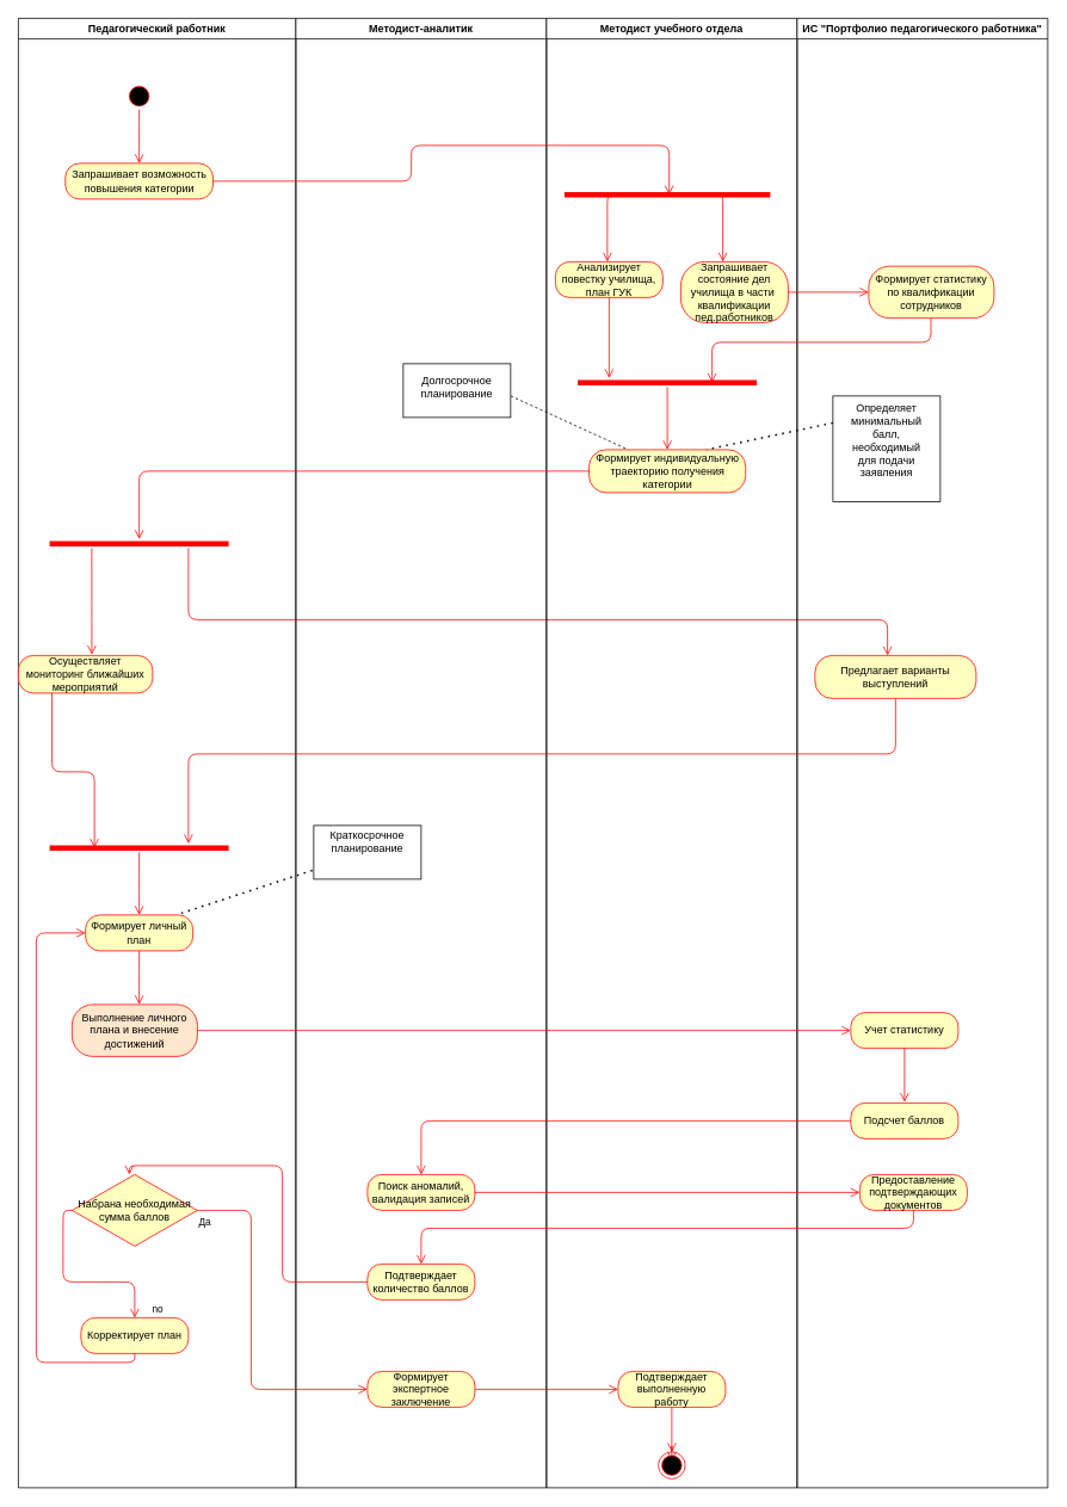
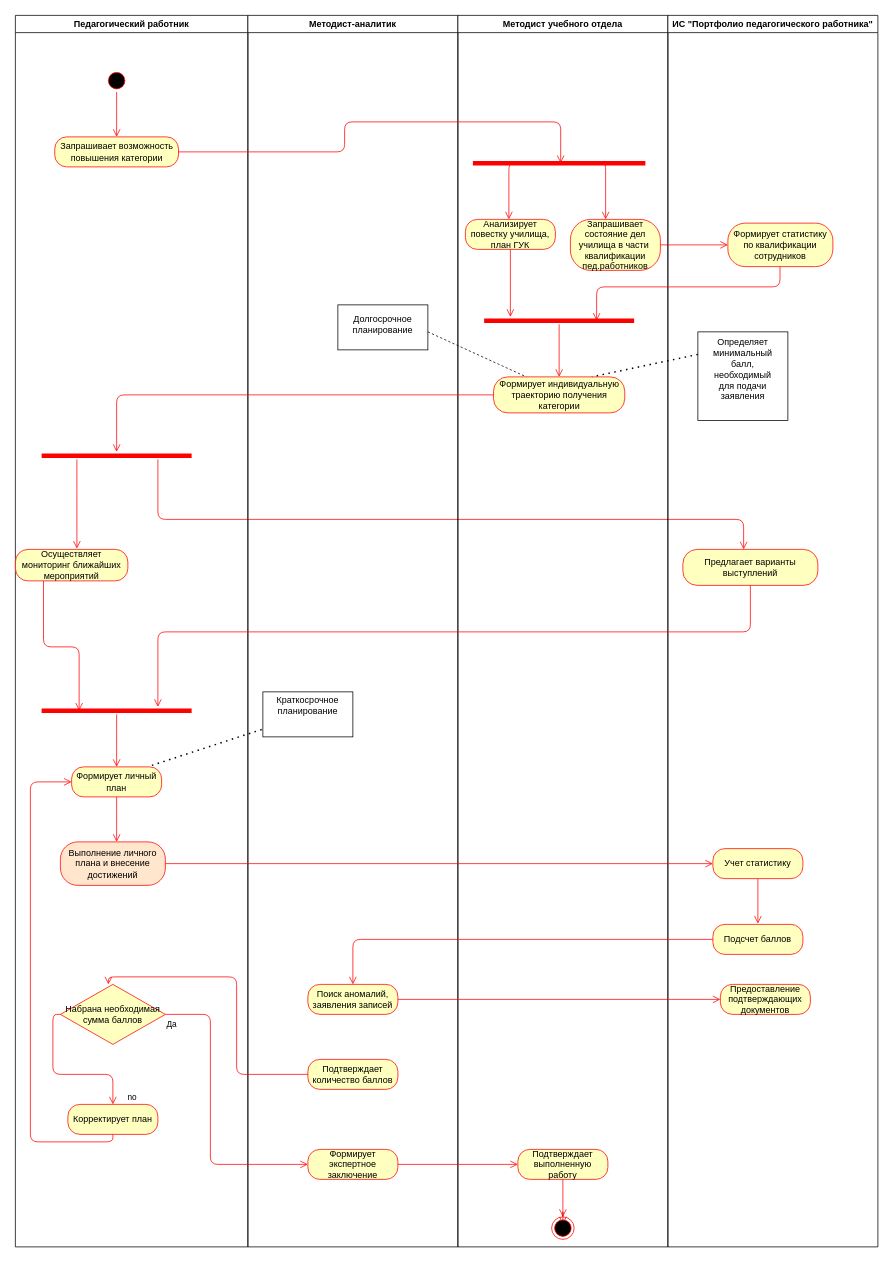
- <mxCell id="25" value="Поиск аномалий, валидация записей" style="rounded=1;whiteSpace=wrap;html=1;arcSize=40;fontColor=#000000;fillColor=#ffffc0;strokeColor=#ff0000;" vertex="1" parent="20"><mxGeometry x="80" y="1292" width="120" height="40" as="geometry" /></mxCell>
+ <mxCell id="25" value="Поиск аномалий, заявления записей" style="rounded=1;whiteSpace=wrap;html=1;arcSize=40;fontColor=#000000;fillColor=#ffffc0;strokeColor=#ff0000;" vertex="1" parent="20"><mxGeometry x="80" y="1292" width="120" height="40" as="geometry" /></mxCell>
- <mxCell id="62" value="" style="edgeStyle=orthogonalEdgeStyle;html=1;verticalAlign=bottom;endArrow=open;endSize=8;strokeColor=#ff0000;entryX=0.5;entryY=0;entryDx=0;entryDy=0;" edge="1" source="50" parent="1" target="26"><mxGeometry relative="1" as="geometry"><mxPoint x="1020" y="1412" as="targetPoint" /><Array as="points"><mxPoint x="1020" y="1372" /><mxPoint x="470" y="1372" /></Array></mxGeometry></mxCell>
